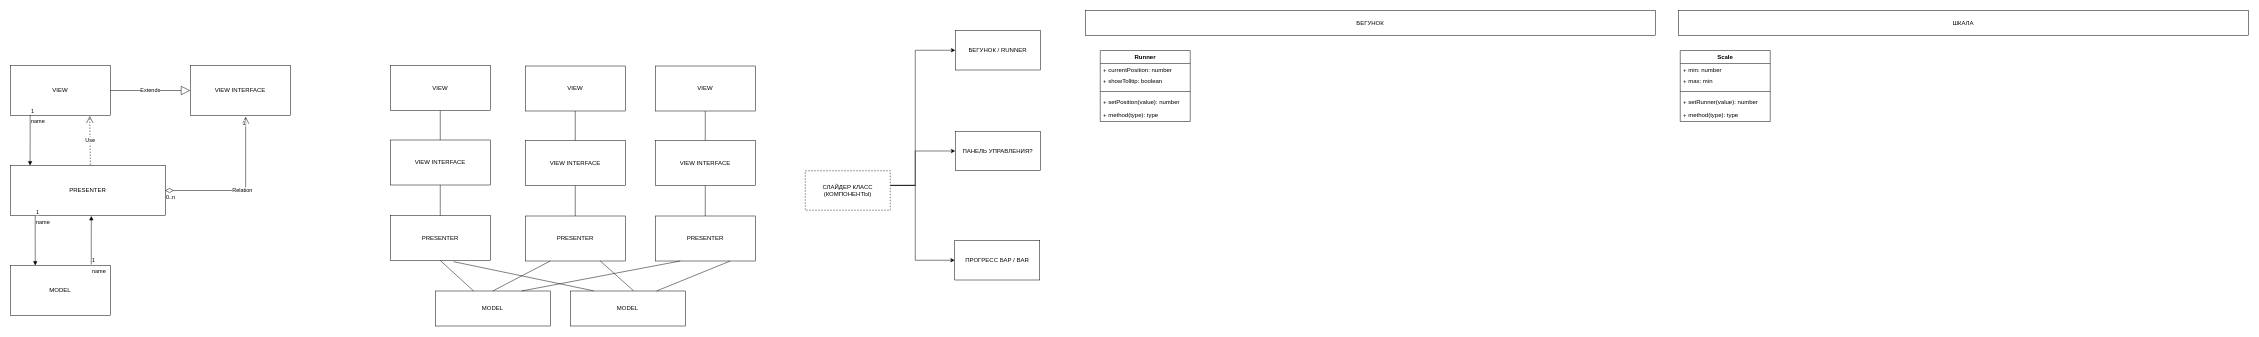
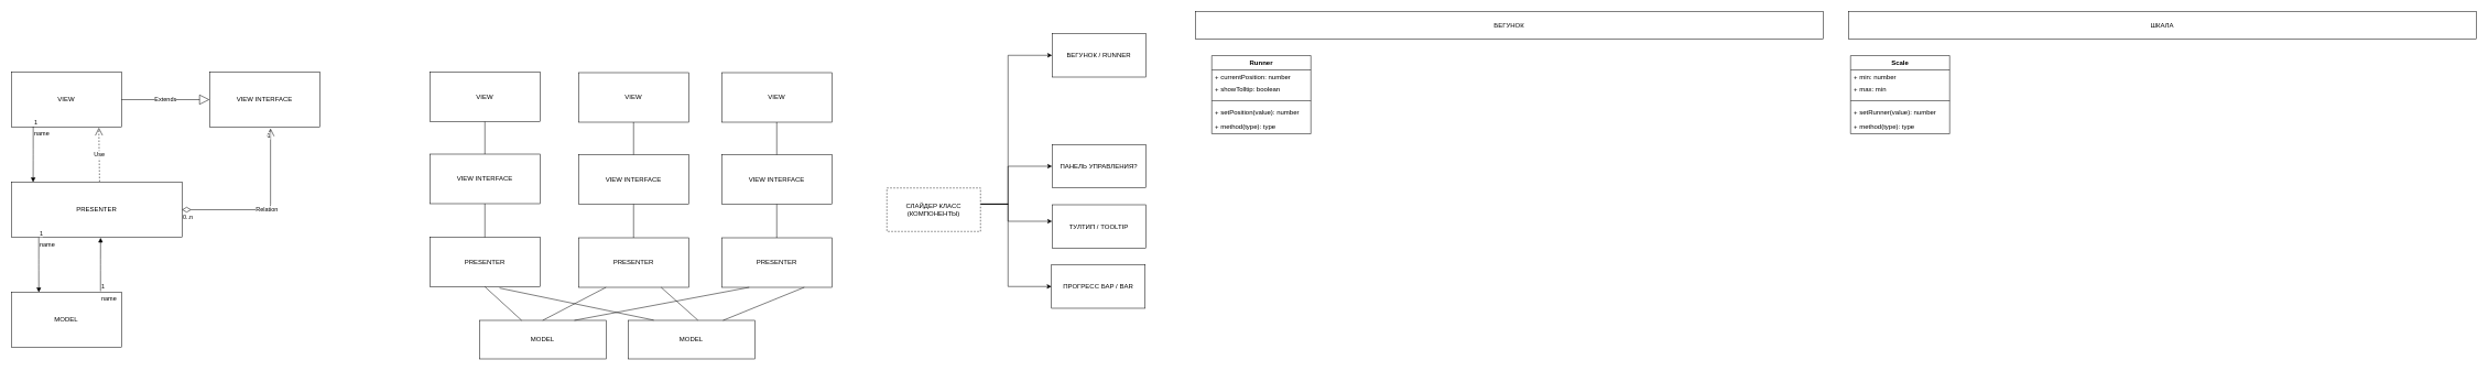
+ <mxCell id="4" value="" style="edgeStyle=orthogonalEdgeStyle;rounded=0;orthogonalLoop=1;jettySize=auto;html=1;" edge="1" parent="1" source="6" target="47"><mxGeometry relative="1" as="geometry"><Array as="points"><mxPoint x="1830" y="370" /><mxPoint x="1830" y="401" /></Array></mxGeometry></mxCell>
+ <mxCell id="47" value="ТУЛТИП / TOOLTIP" style="whiteSpace=wrap;html=1;rounded=0;" vertex="1" parent="1"><mxGeometry x="1910" y="371" width="170" height="79" as="geometry" /></mxCell>
